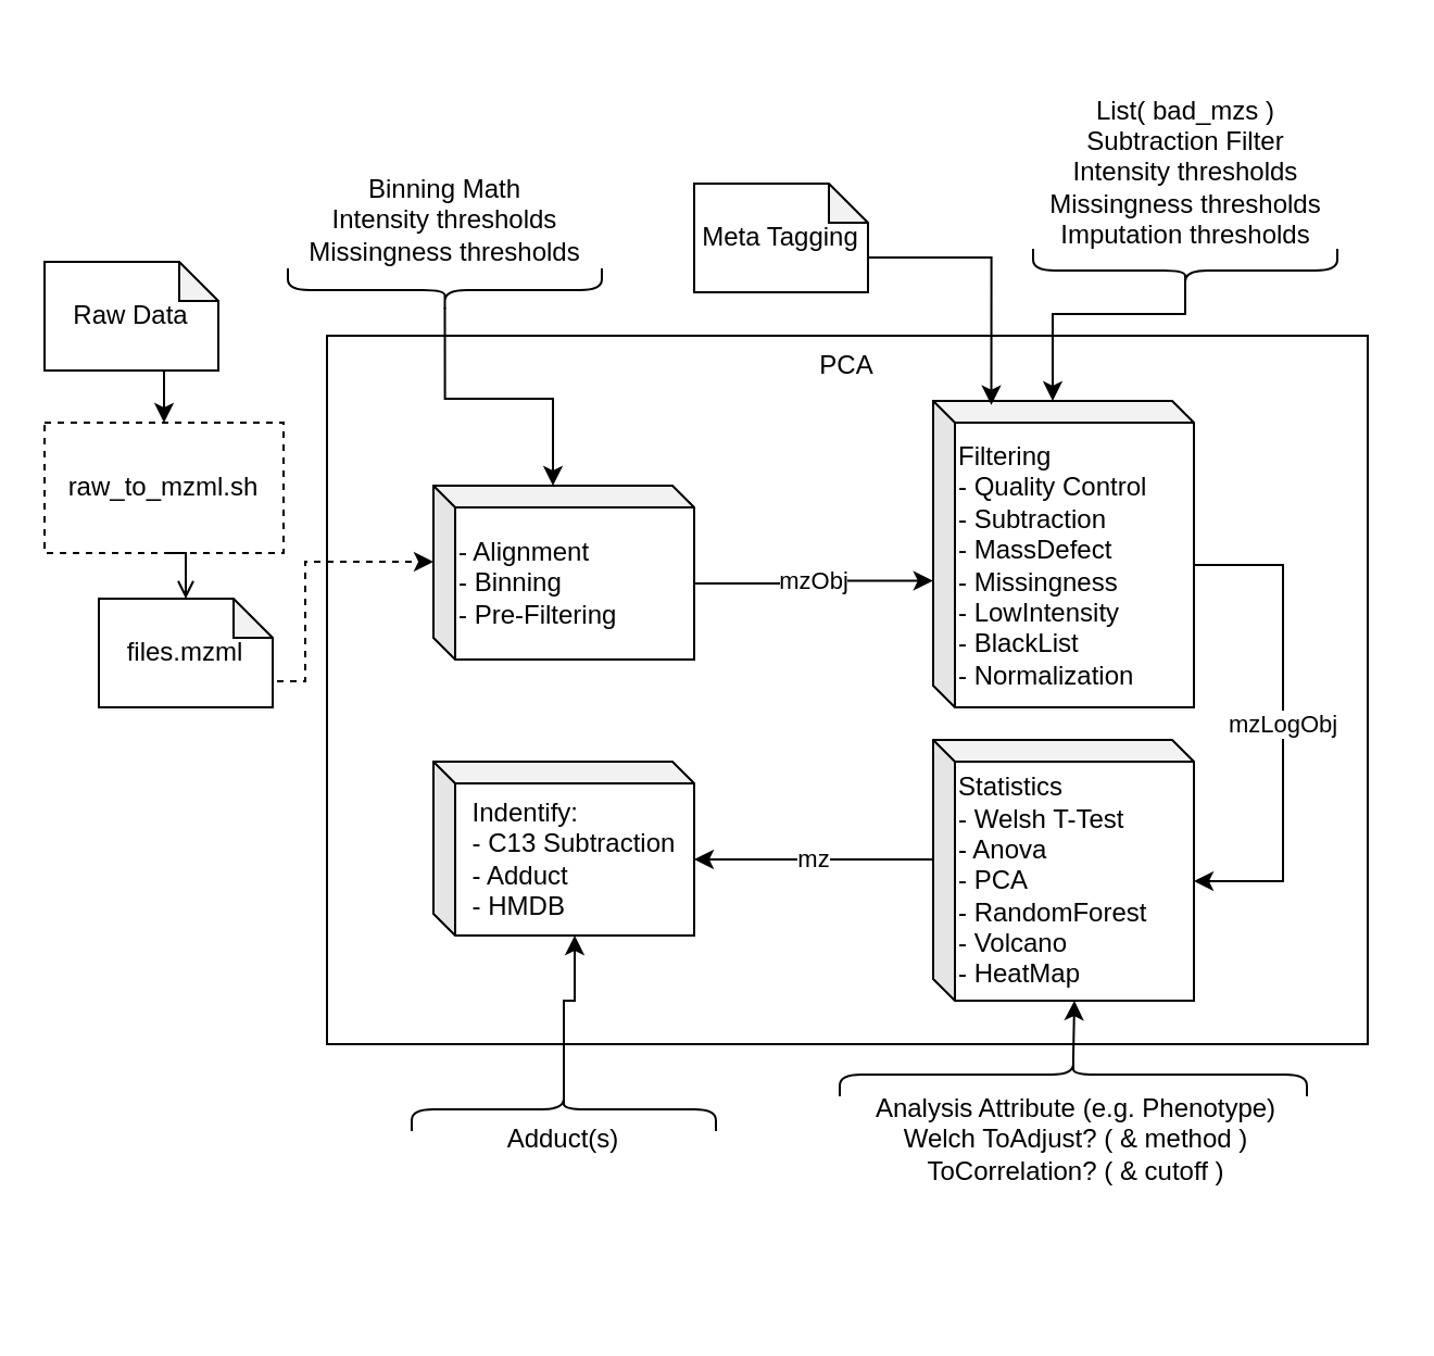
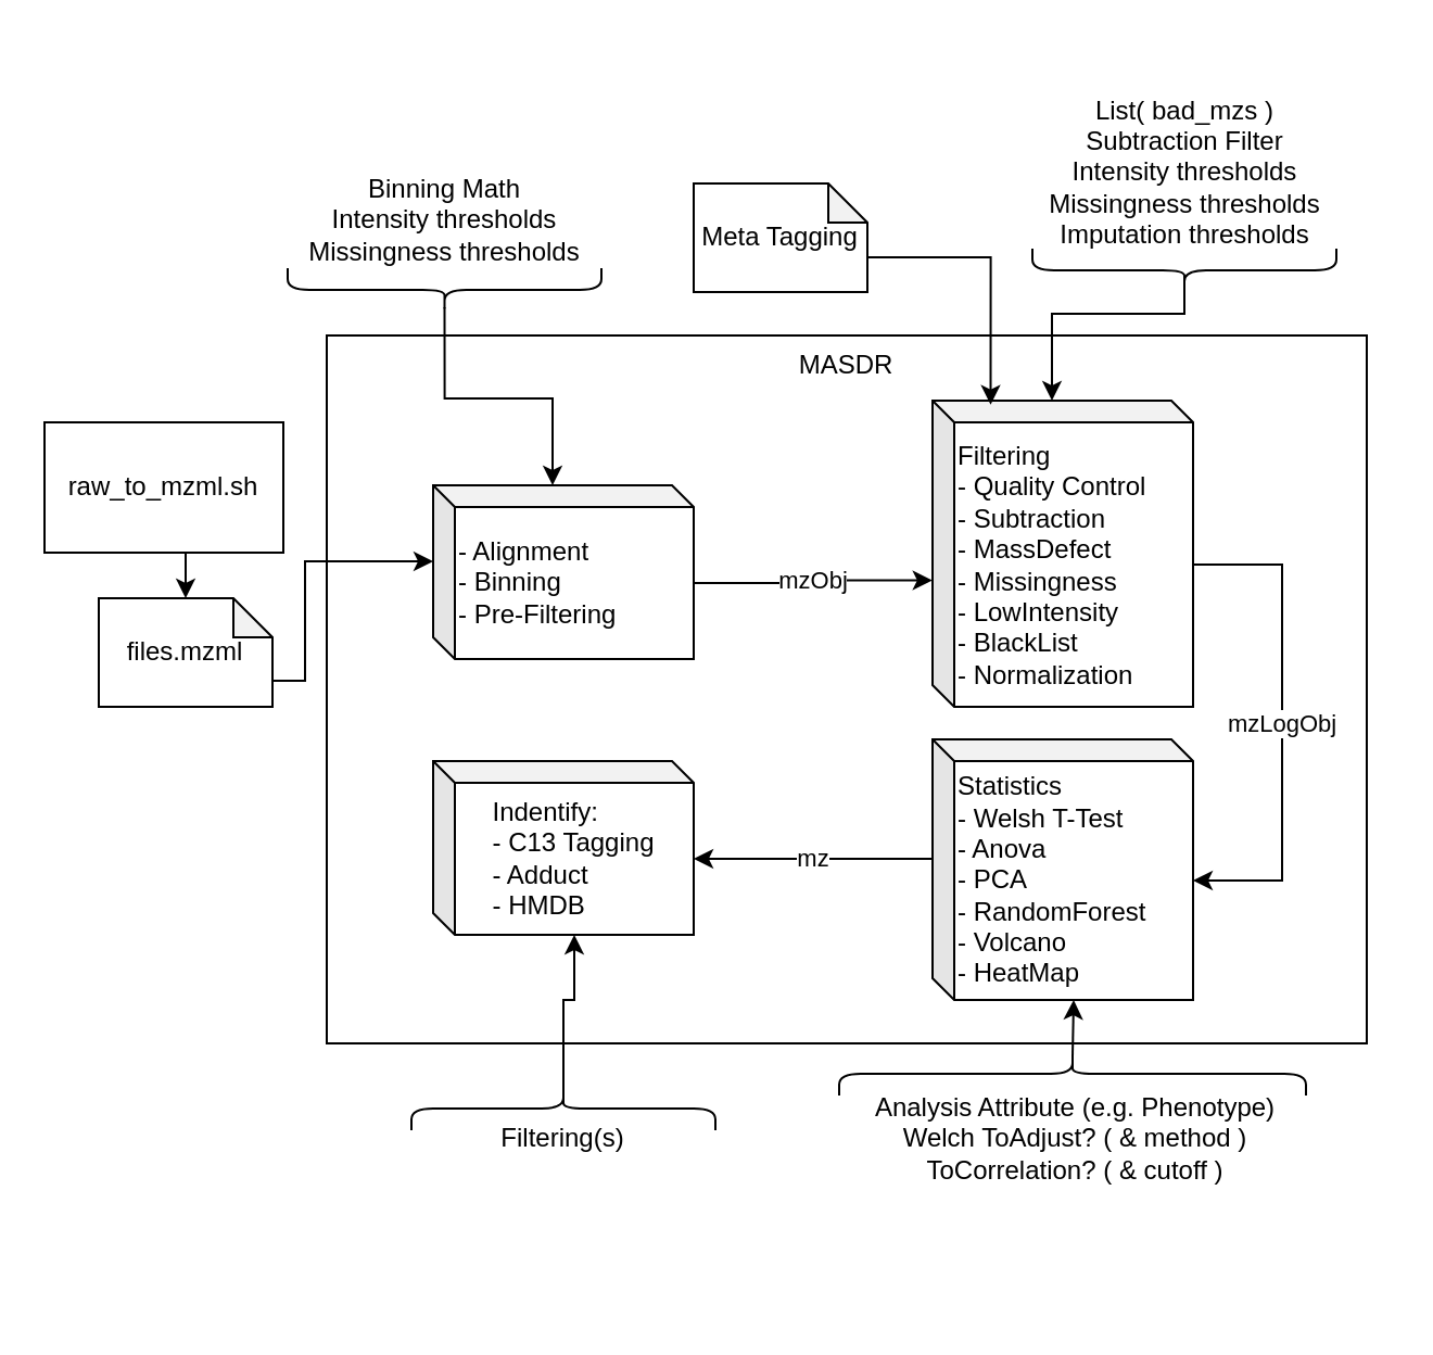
- <mxCell id="7" value="Raw Data" style="shape=note;whiteSpace=wrap;html=1;backgroundOutline=1;darkOpacity=0.05;size=18;verticalAlign=middle;" vertex="1" parent="1"><mxGeometry x="20" y="120" width="80" height="50" as="geometry" /></mxCell>
- <mxCell id="2" value="PCA" style="rounded=0;whiteSpace=wrap;html=1;verticalAlign=top;" vertex="1" parent="1"><mxGeometry x="150" y="154" width="479" height="326" as="geometry" /></mxCell>
+ <mxCell id="2" value="MASDR" style="rounded=0;whiteSpace=wrap;html=1;verticalAlign=top;" vertex="1" parent="1"><mxGeometry x="150" y="154" width="479" height="326" as="geometry" /></mxCell>
- <mxCell id="6" style="edgeStyle=orthogonalEdgeStyle;rounded=0;orthogonalLoop=1;jettySize=auto;html=1;exitX=0.5;exitY=1;exitDx=0;exitDy=0;exitPerimeter=0;entryX=0.5;entryY=0;entryDx=0;entryDy=0;" edge="1" parent="1" source="7" target="3"><mxGeometry relative="1" as="geometry" /></mxCell>
- <mxCell id="3" value="raw_to_mzml.sh" style="rounded=0;whiteSpace=wrap;html=1;dashed=1;" vertex="1" parent="1"><mxGeometry x="20" y="194" width="110" height="60" as="geometry" /></mxCell>
+ <mxCell id="3" value="raw_to_mzml.sh" style="rounded=0;whiteSpace=wrap;html=1;" vertex="1" parent="1"><mxGeometry x="20" y="194" width="110" height="60" as="geometry" /></mxCell>
- <mxCell id="18" style="edgeStyle=orthogonalEdgeStyle;rounded=0;orthogonalLoop=1;jettySize=auto;html=1;exitX=0;exitY=0;exitDx=80;exitDy=34;exitPerimeter=0;entryX=0;entryY=0;entryDx=0;entryDy=35;entryPerimeter=0;dashed=1;" edge="1" parent="1" source="17" target="4"><mxGeometry relative="1" as="geometry"><Array as="points"><mxPoint x="125" y="313" /><mxPoint x="140" y="313" /><mxPoint x="140" y="258" /></Array></mxGeometry></mxCell>
+ <mxCell id="18" style="edgeStyle=orthogonalEdgeStyle;rounded=0;orthogonalLoop=1;jettySize=auto;html=1;exitX=0;exitY=0;exitDx=80;exitDy=34;exitPerimeter=0;entryX=0;entryY=0;entryDx=0;entryDy=35;entryPerimeter=0;" edge="1" parent="1" source="17" target="4"><mxGeometry relative="1" as="geometry"><Array as="points"><mxPoint x="125" y="313" /><mxPoint x="140" y="313" /><mxPoint x="140" y="258" /></Array></mxGeometry></mxCell>
- <mxCell id="19" style="edgeStyle=orthogonalEdgeStyle;rounded=0;orthogonalLoop=1;jettySize=auto;html=1;exitX=0.5;exitY=1;exitDx=0;exitDy=0;entryX=0.5;entryY=0;entryDx=0;entryDy=0;entryPerimeter=0;endArrow=open;" edge="1" parent="1" source="3" target="17"><mxGeometry relative="1" as="geometry" /></mxCell>
+ <mxCell id="19" style="edgeStyle=orthogonalEdgeStyle;rounded=0;orthogonalLoop=1;jettySize=auto;html=1;exitX=0.5;exitY=1;exitDx=0;exitDy=0;entryX=0.5;entryY=0;entryDx=0;entryDy=0;entryPerimeter=0;" edge="1" parent="1" source="3" target="17"><mxGeometry relative="1" as="geometry" /></mxCell>
- <mxCell id="9" value="&lt;div style=&quot;text-align: left;&quot;&gt;&lt;span style=&quot;background-color: initial;&quot;&gt;Indentify:&lt;/span&gt;&lt;/div&gt;&lt;div style=&quot;text-align: left;&quot;&gt;&lt;span style=&quot;background-color: initial;&quot;&gt;- C13 Subtraction&lt;/span&gt;&lt;/div&gt;&lt;div style=&quot;text-align: left;&quot;&gt;&lt;span style=&quot;background-color: initial;&quot;&gt;- Adduct&lt;/span&gt;&lt;/div&gt;&lt;div style=&quot;text-align: left;&quot;&gt;&lt;span style=&quot;background-color: initial;&quot;&gt;- HMDB&amp;nbsp;&lt;/span&gt;&lt;/div&gt;" style="shape=cube;whiteSpace=wrap;html=1;boundedLbl=1;backgroundOutline=1;darkOpacity=0.05;darkOpacity2=0.1;size=10;" vertex="1" parent="1"><mxGeometry x="199" y="350" width="120" height="80" as="geometry" /></mxCell>
+ <mxCell id="9" value="&lt;div style=&quot;text-align: left;&quot;&gt;&lt;span style=&quot;background-color: initial;&quot;&gt;Indentify:&lt;/span&gt;&lt;/div&gt;&lt;div style=&quot;text-align: left;&quot;&gt;&lt;span style=&quot;background-color: initial;&quot;&gt;- C13 Tagging&lt;/span&gt;&lt;/div&gt;&lt;div style=&quot;text-align: left;&quot;&gt;&lt;span style=&quot;background-color: initial;&quot;&gt;- Adduct&lt;/span&gt;&lt;/div&gt;&lt;div style=&quot;text-align: left;&quot;&gt;&lt;span style=&quot;background-color: initial;&quot;&gt;- HMDB&amp;nbsp;&lt;/span&gt;&lt;/div&gt;" style="shape=cube;whiteSpace=wrap;html=1;boundedLbl=1;backgroundOutline=1;darkOpacity=0.05;darkOpacity2=0.1;size=10;" vertex="1" parent="1"><mxGeometry x="199" y="350" width="120" height="80" as="geometry" /></mxCell>
- <mxCell id="27" value="Adduct(s)" style="text;html=1;strokeColor=none;fillColor=none;align=center;verticalAlign=middle;whiteSpace=wrap;rounded=0;" vertex="1" parent="1"><mxGeometry x="144" y="509" width="230" height="30" as="geometry" /></mxCell>
+ <mxCell id="27" value="Filtering(s)" style="text;html=1;strokeColor=none;fillColor=none;align=center;verticalAlign=middle;whiteSpace=wrap;rounded=0;" vertex="1" parent="1"><mxGeometry x="144" y="509" width="230" height="30" as="geometry" /></mxCell>
